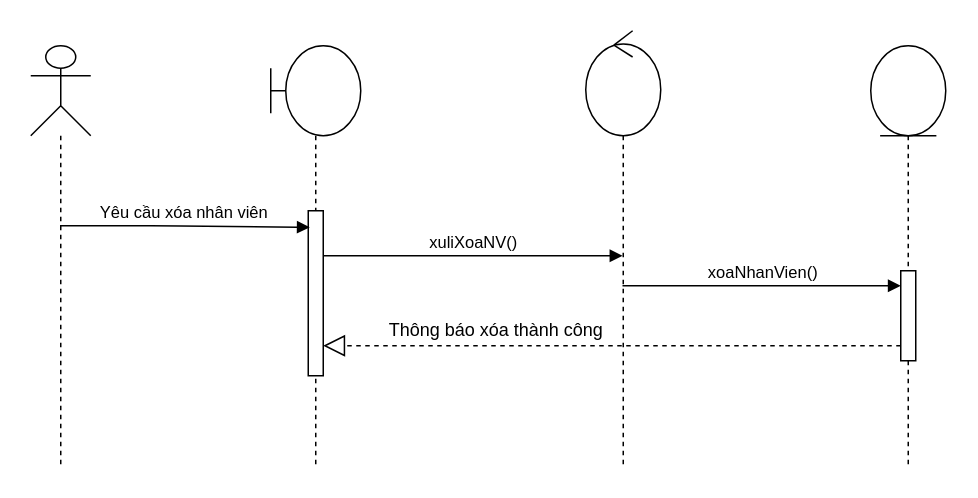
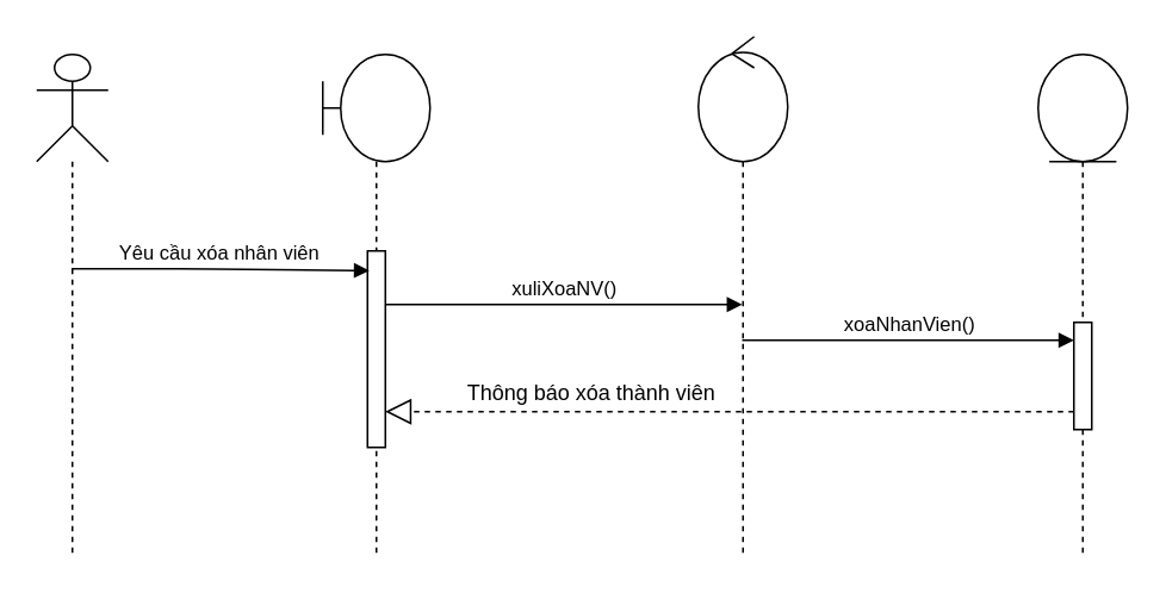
- <mxCell id="12" value="Thông báo xóa thành công" style="text;html=1;align=center;verticalAlign=middle;resizable=0;points=[];autosize=1;" vertex="1" parent="1"><mxGeometry x="250" y="210" width="160" height="20" as="geometry" /></mxCell>
+ <mxCell id="12" value="Thông báo xóa thành viên" style="text;html=1;align=center;verticalAlign=middle;resizable=0;points=[];autosize=1;" vertex="1" parent="1"><mxGeometry x="250" y="210" width="160" height="20" as="geometry" /></mxCell>
